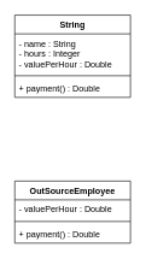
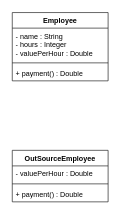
- <mxCell id="2" value="String" style="swimlane;fontStyle=1;align=center;verticalAlign=top;childLayout=stackLayout;horizontal=1;startSize=26;horizontalStack=0;resizeParent=1;resizeParentMax=0;resizeLast=0;collapsible=1;marginBottom=0;whiteSpace=wrap;html=1;" parent="1" vertex="1"><mxGeometry x="20" y="20" width="160" height="114" as="geometry" /></mxCell>
+ <mxCell id="2" value="Employee" style="swimlane;fontStyle=1;align=center;verticalAlign=top;childLayout=stackLayout;horizontal=1;startSize=26;horizontalStack=0;resizeParent=1;resizeParentMax=0;resizeLast=0;collapsible=1;marginBottom=0;whiteSpace=wrap;html=1;" parent="1" vertex="1"><mxGeometry x="20" y="20" width="160" height="114" as="geometry" /></mxCell>
